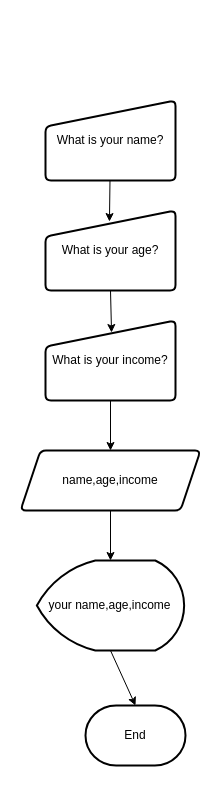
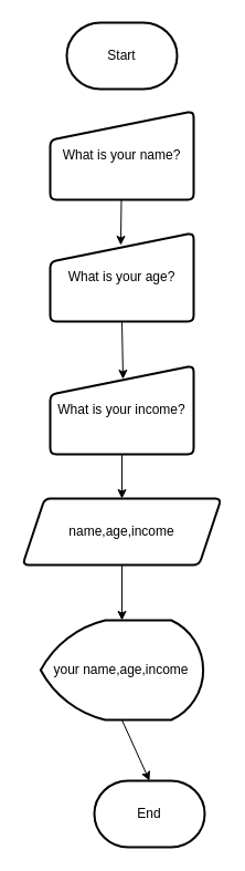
+ <mxCell id="2" value="Start" style="strokeWidth=2;html=1;shape=mxgraph.flowchart.terminator;whiteSpace=wrap;" parent="1" vertex="1"><mxGeometry x="60" y="20" width="100" height="60" as="geometry" /></mxCell>
- <mxCell id="8" value="What is your income?" style="html=1;strokeWidth=2;shape=manualInput;whiteSpace=wrap;rounded=1;size=26;arcSize=11;" parent="1" vertex="1"><mxGeometry x="45" y="320" width="130" height="80" as="geometry" /></mxCell>
+ <mxCell id="8" value="What is your income?" style="html=1;strokeWidth=2;shape=manualInput;whiteSpace=wrap;rounded=1;size=26;arcSize=11;" parent="1" vertex="1"><mxGeometry x="45" y="330" width="130" height="80" as="geometry" /></mxCell>
